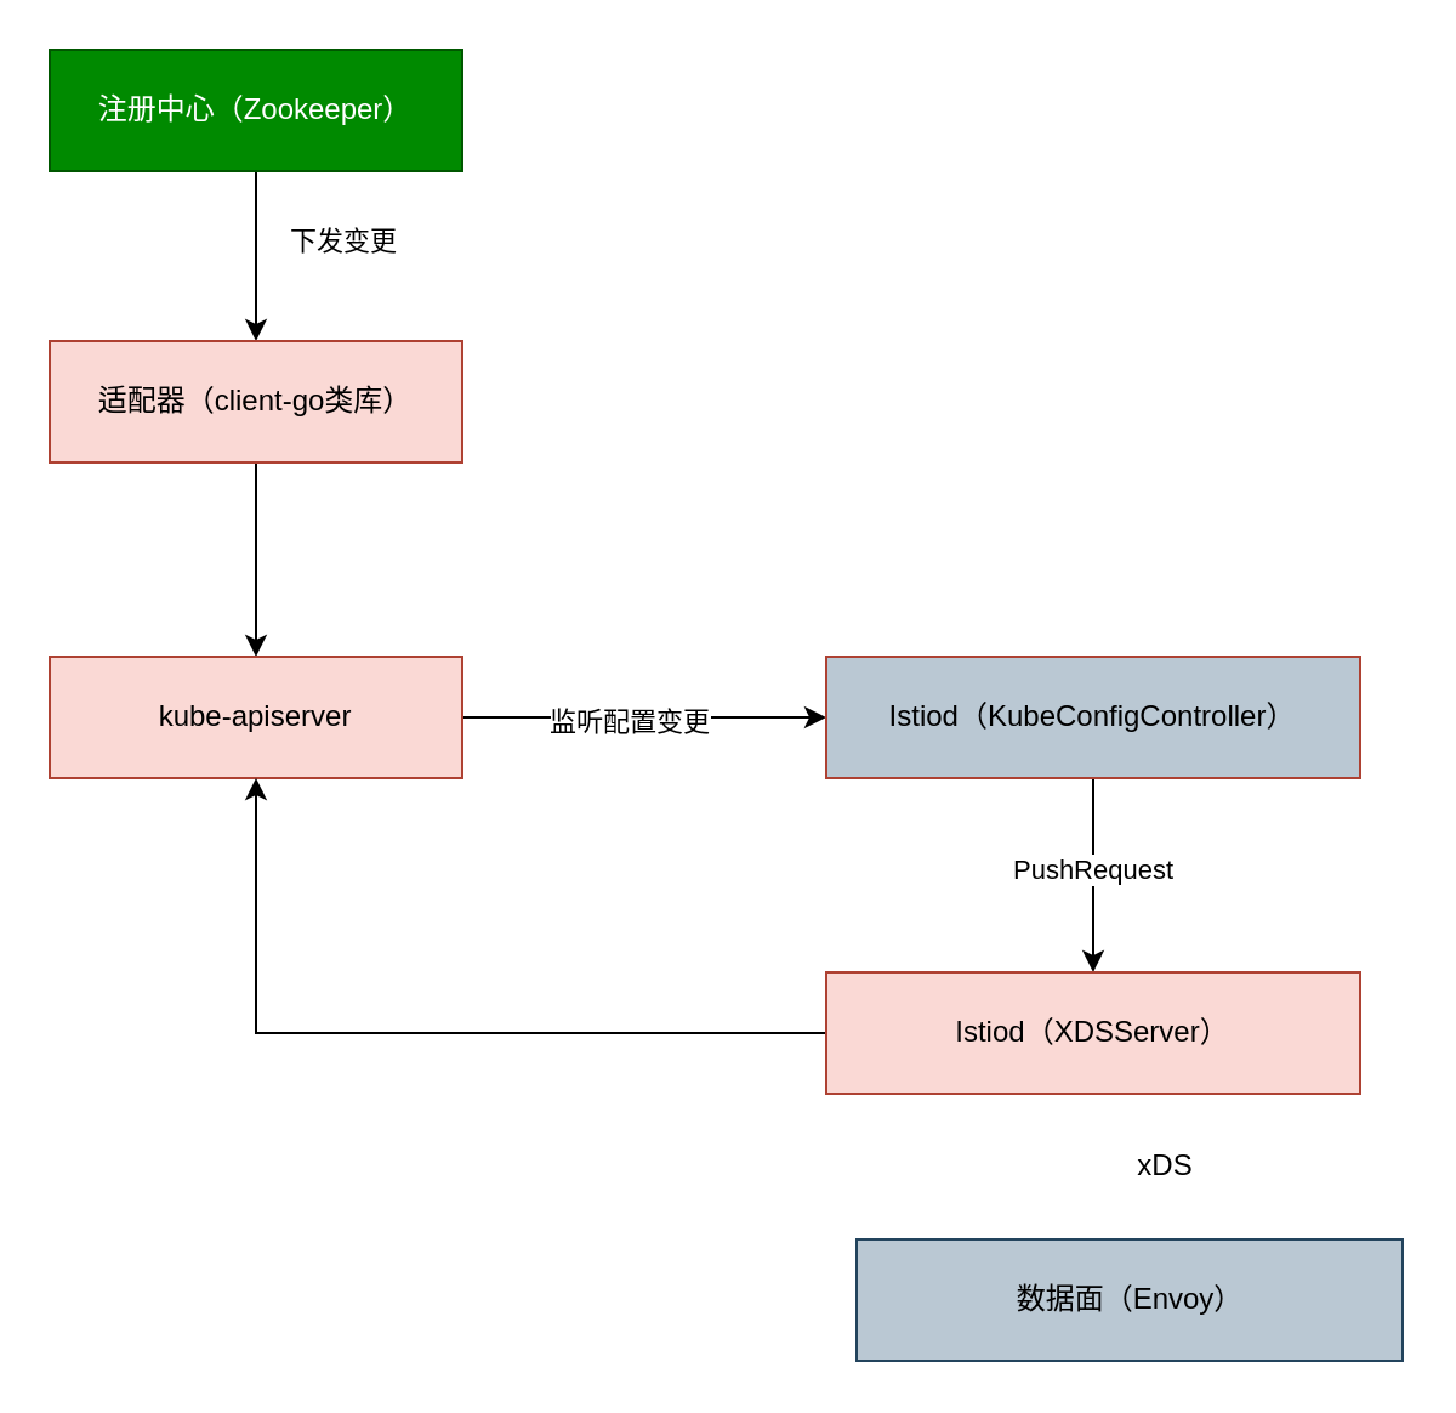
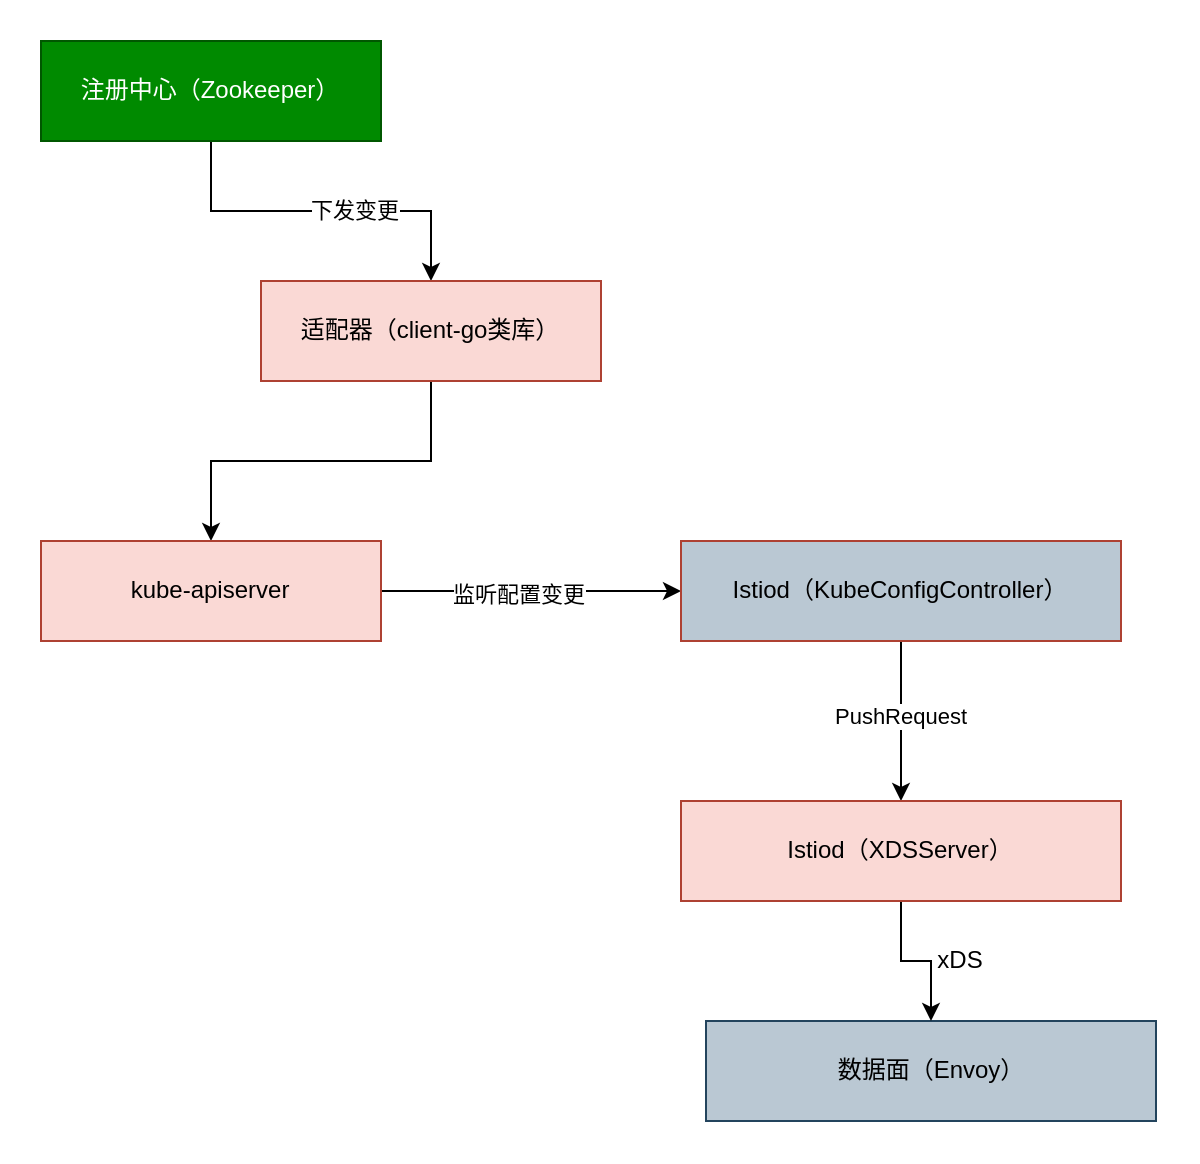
- <mxCell id="6" value="适配器（client-go类库）" style="rounded=0;whiteSpace=wrap;html=1;fillColor=#fad9d5;strokeColor=#ae4132;" parent="1" vertex="1"><mxGeometry x="20" y="140" width="170" height="50" as="geometry" /></mxCell>
+ <mxCell id="6" value="适配器（client-go类库）" style="rounded=0;whiteSpace=wrap;html=1;fillColor=#fad9d5;strokeColor=#ae4132;" parent="1" vertex="1"><mxGeometry x="130" y="140" width="170" height="50" as="geometry" /></mxCell>
- <mxCell id="15" style="edgeStyle=orthogonalEdgeStyle;rounded=0;orthogonalLoop=1;jettySize=auto;html=1;" edge="1" parent="1" source="16" target="9"><mxGeometry relative="1" as="geometry" /></mxCell>
+ <mxCell id="15" style="edgeStyle=orthogonalEdgeStyle;rounded=0;orthogonalLoop=1;jettySize=auto;html=1;entryX=0.5;entryY=0;entryDx=0;entryDy=0;" edge="1" parent="1" source="16" target="13"><mxGeometry relative="1" as="geometry" /></mxCell>
